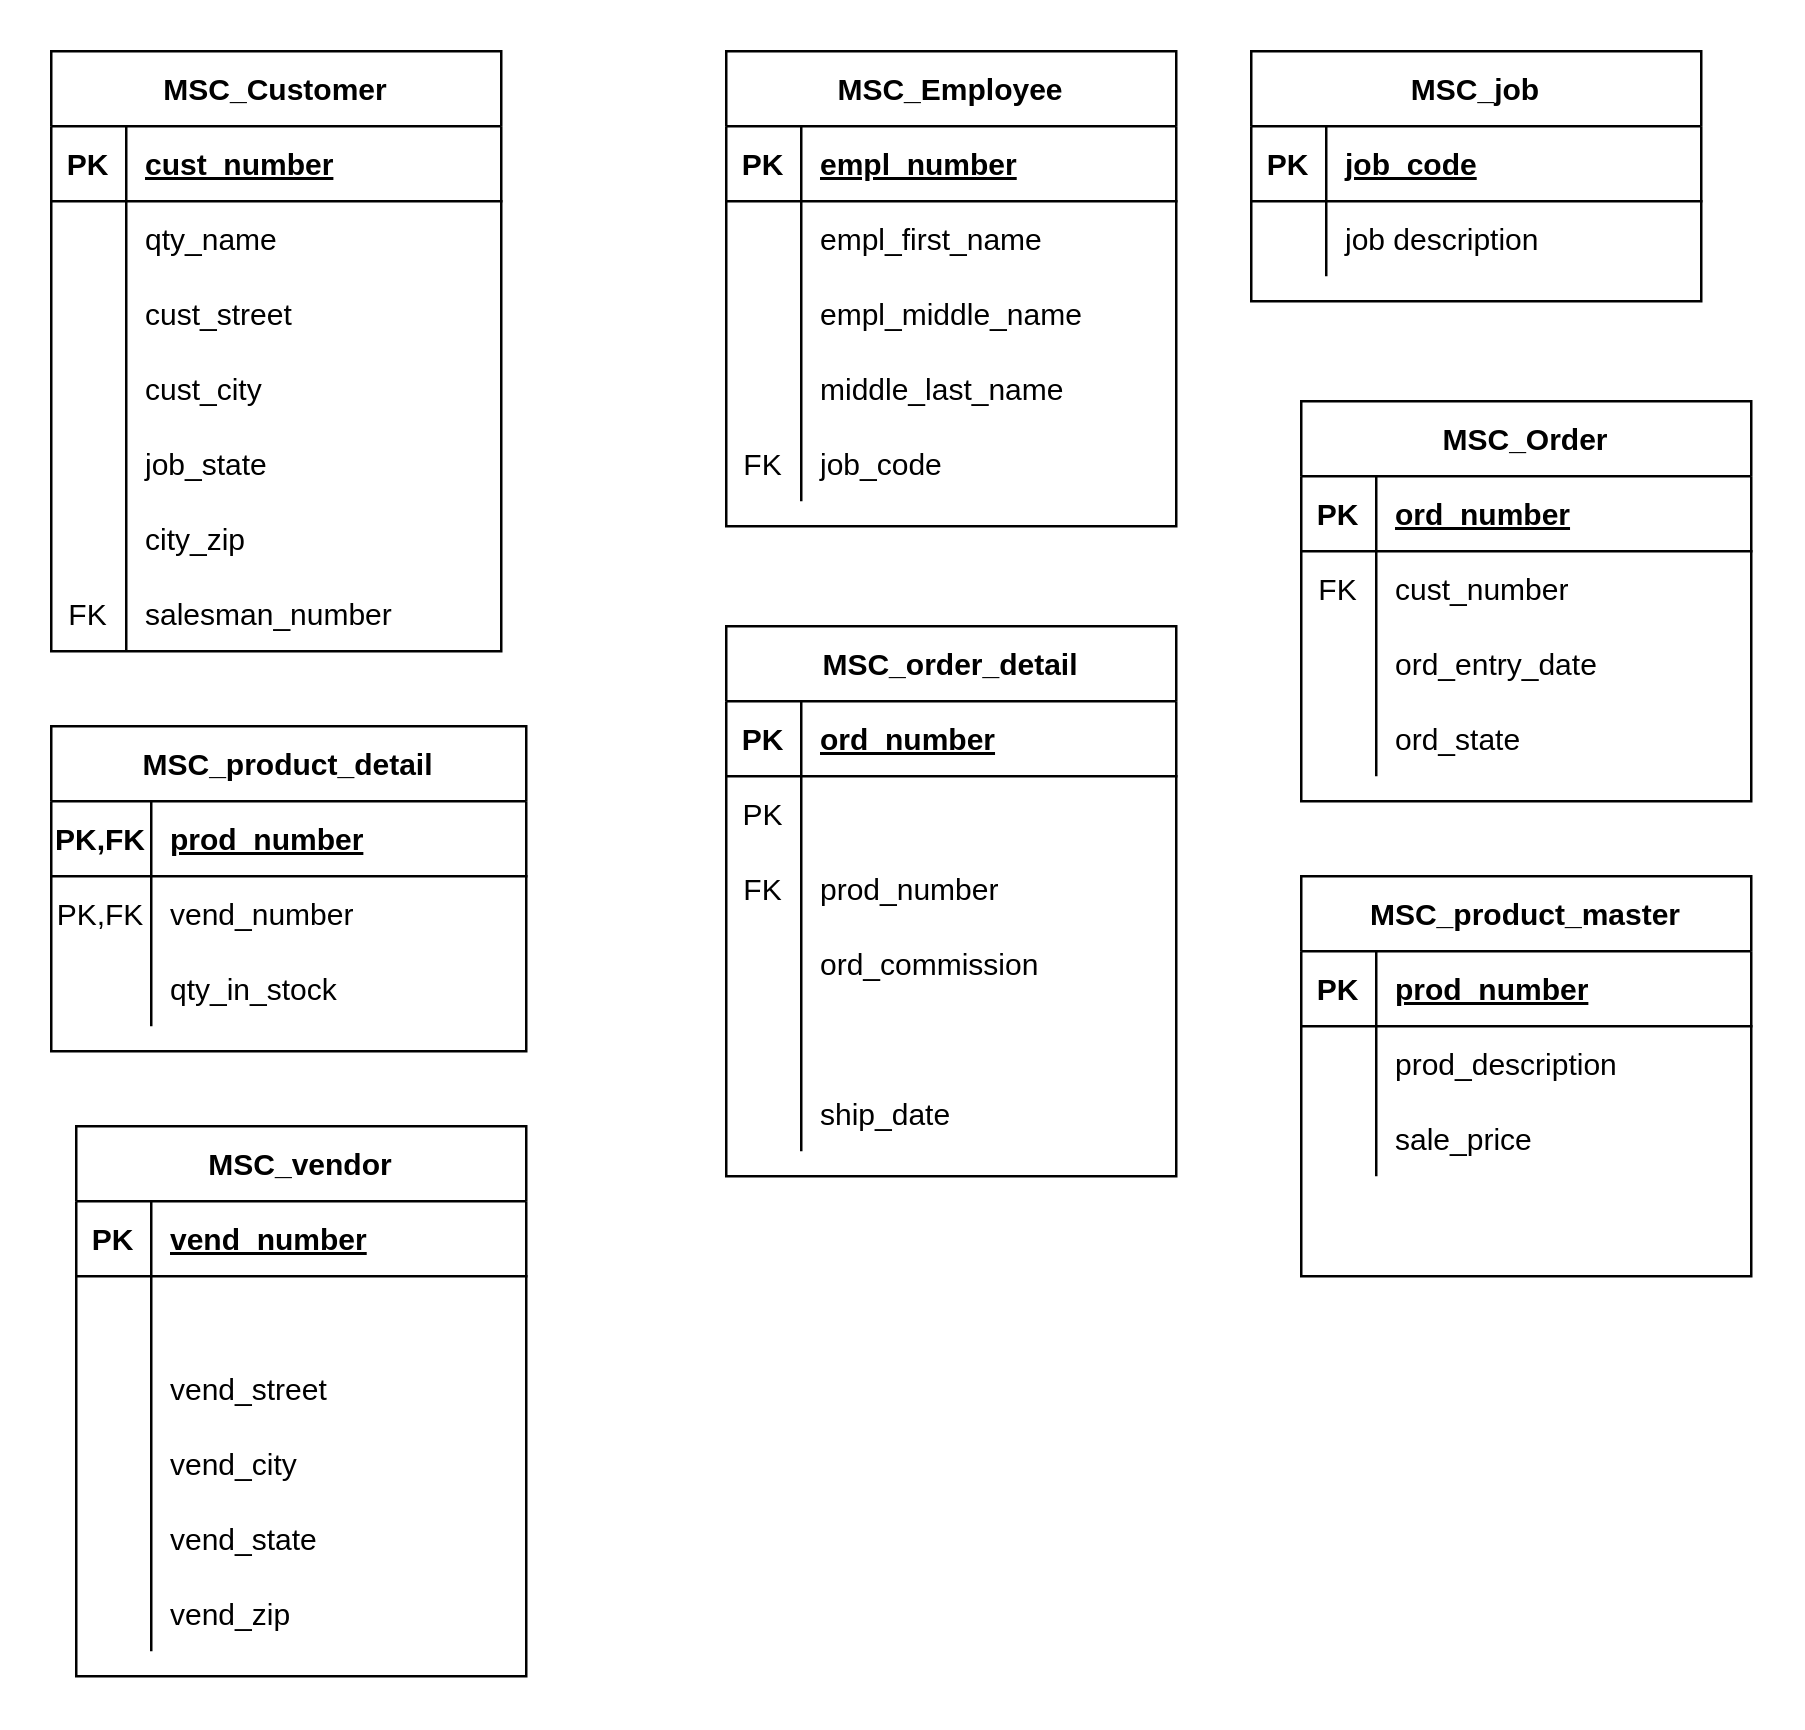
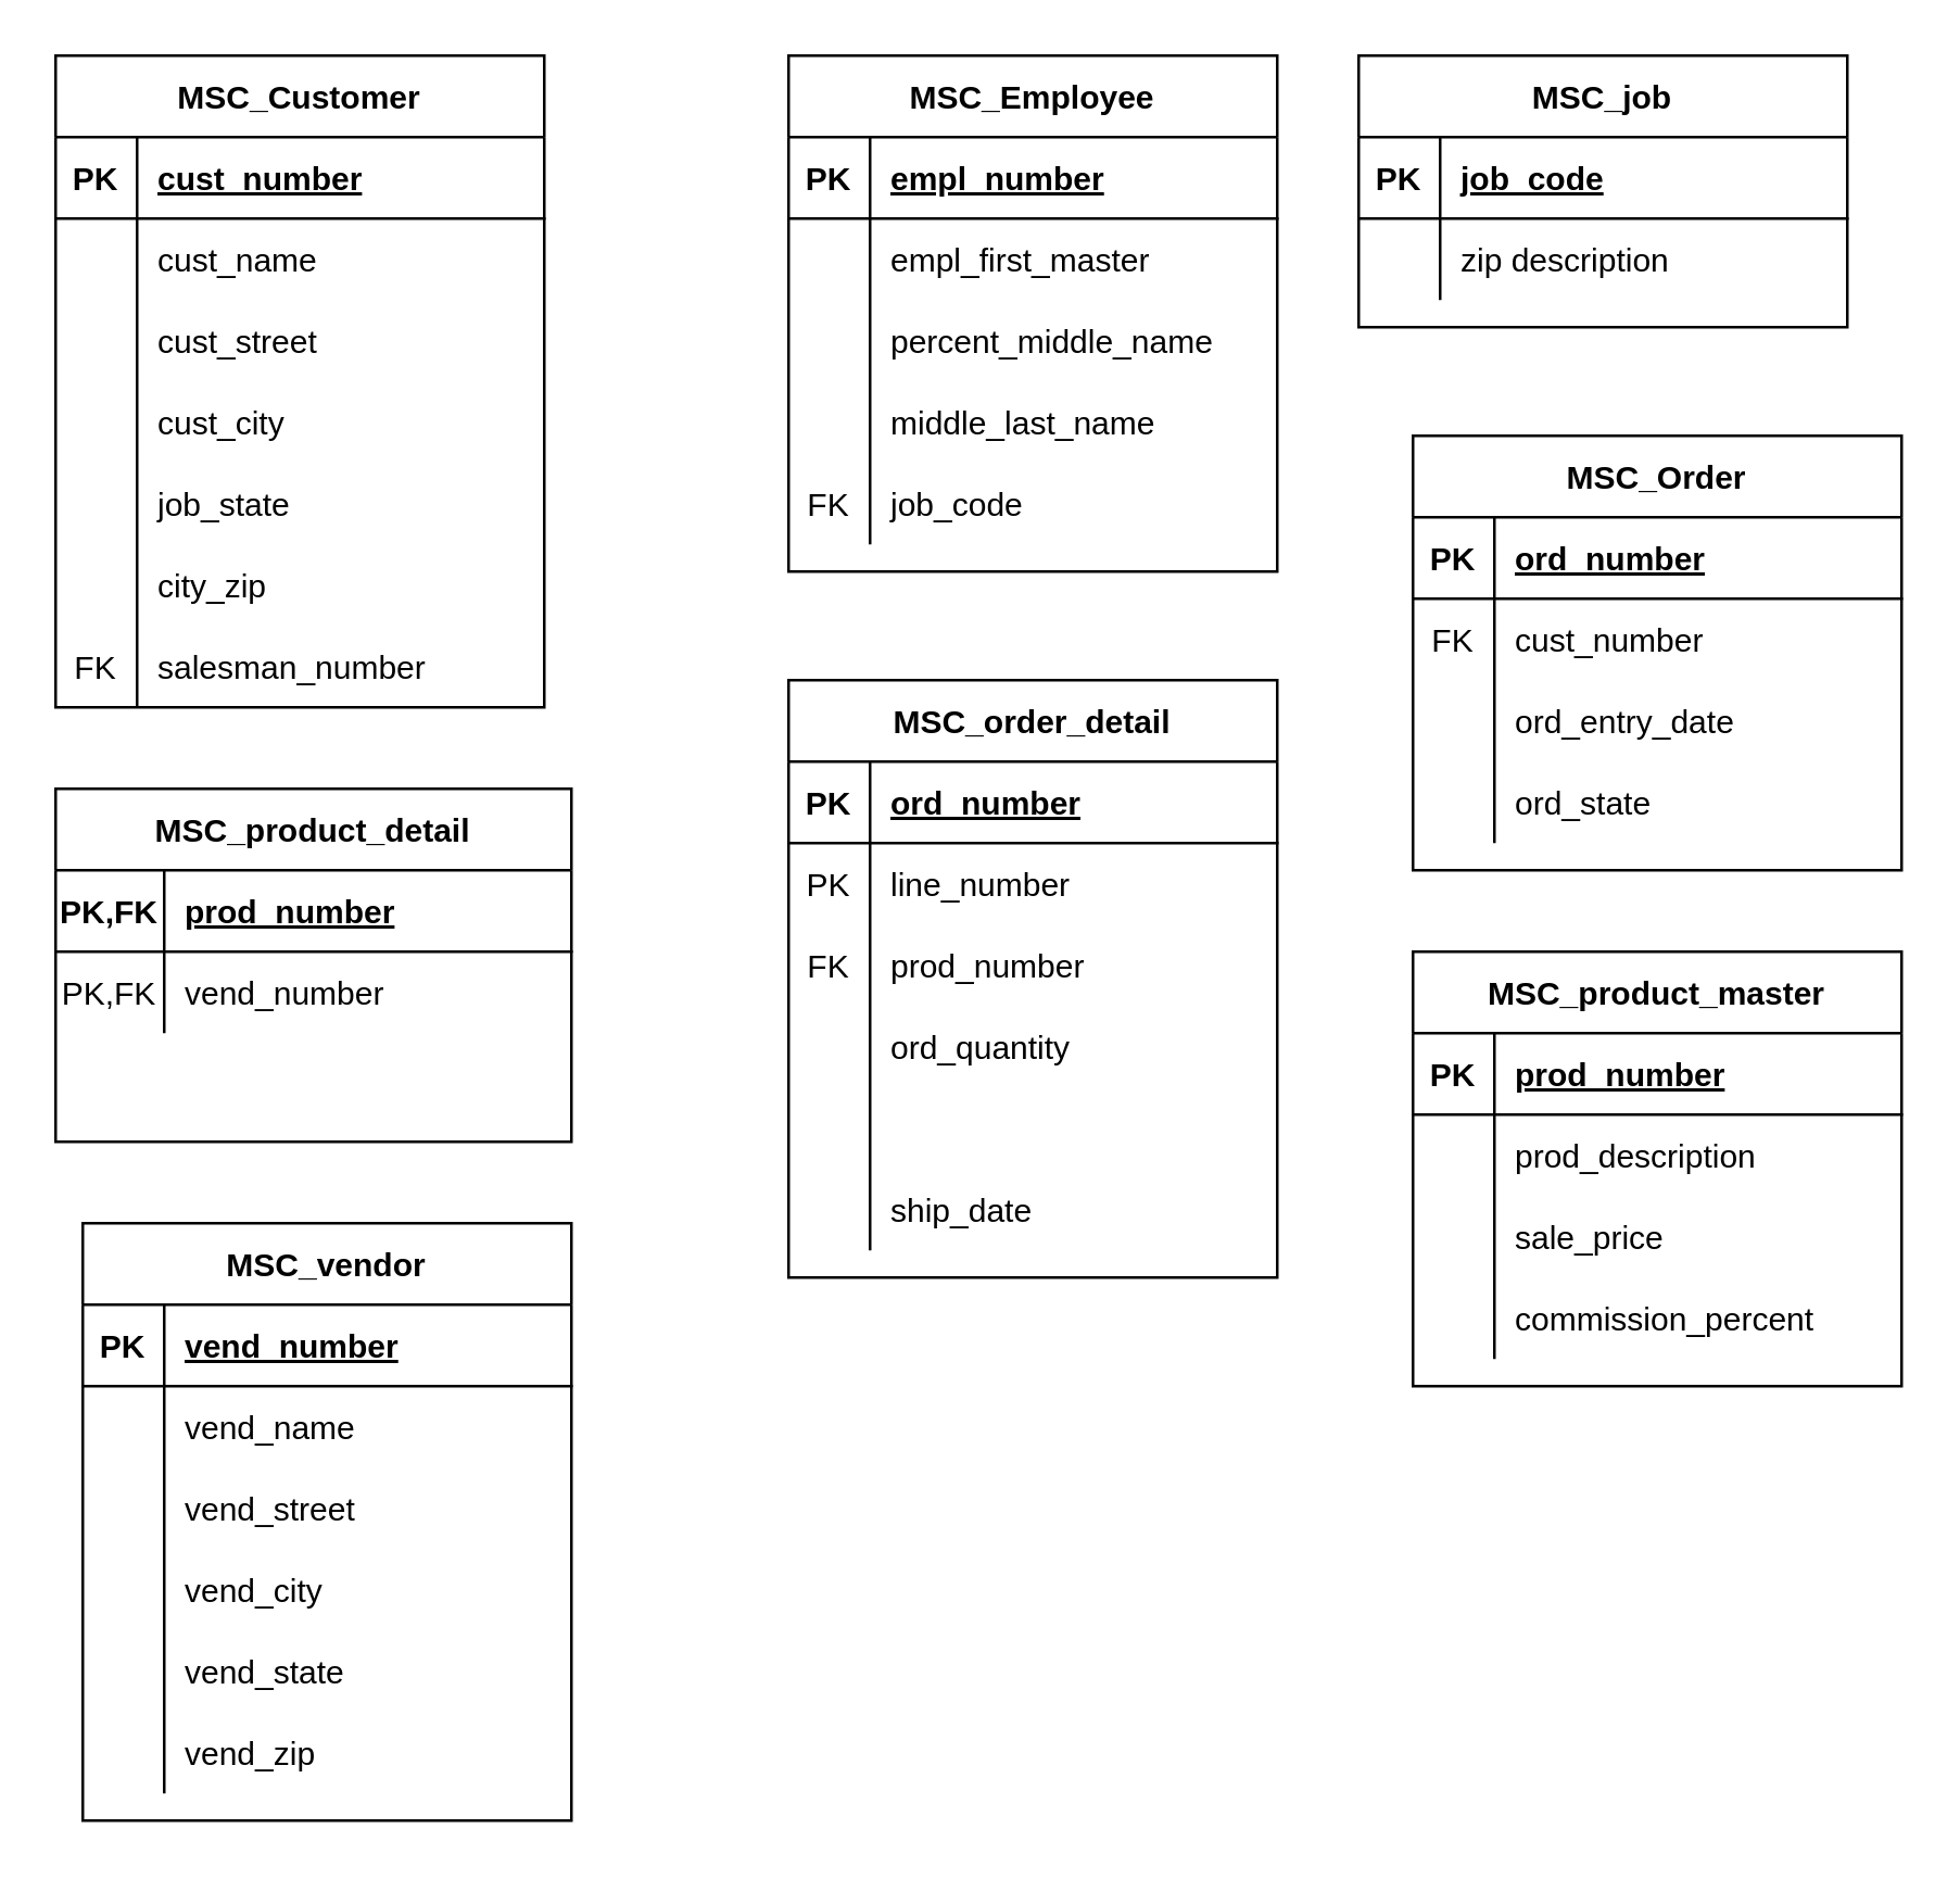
- <mxCell id="8" value="qty_name" style="shape=partialRectangle;connectable=0;fillColor=none;top=0;left=0;bottom=0;right=0;align=left;spacingLeft=6;overflow=hidden;" vertex="1" parent="6"><mxGeometry x="30" width="150" height="30" as="geometry"><mxRectangle width="150" height="30" as="alternateBounds" /></mxGeometry></mxCell>
+ <mxCell id="8" value="cust_name" style="shape=partialRectangle;connectable=0;fillColor=none;top=0;left=0;bottom=0;right=0;align=left;spacingLeft=6;overflow=hidden;" vertex="1" parent="6"><mxGeometry x="30" width="150" height="30" as="geometry"><mxRectangle width="150" height="30" as="alternateBounds" /></mxGeometry></mxCell>
- <mxCell id="30" value="empl_first_name" style="shape=partialRectangle;connectable=0;fillColor=none;top=0;left=0;bottom=0;right=0;align=left;spacingLeft=6;overflow=hidden;" vertex="1" parent="28"><mxGeometry x="30" width="150" height="30" as="geometry"><mxRectangle width="150" height="30" as="alternateBounds" /></mxGeometry></mxCell>
+ <mxCell id="30" value="empl_first_master" style="shape=partialRectangle;connectable=0;fillColor=none;top=0;left=0;bottom=0;right=0;align=left;spacingLeft=6;overflow=hidden;" vertex="1" parent="28"><mxGeometry x="30" width="150" height="30" as="geometry"><mxRectangle width="150" height="30" as="alternateBounds" /></mxGeometry></mxCell>
- <mxCell id="46" value="job description" style="shape=partialRectangle;connectable=0;fillColor=none;top=0;left=0;bottom=0;right=0;align=left;spacingLeft=6;overflow=hidden;" vertex="1" parent="44"><mxGeometry x="30" width="150" height="30" as="geometry"><mxRectangle width="150" height="30" as="alternateBounds" /></mxGeometry></mxCell>
+ <mxCell id="46" value="zip description" style="shape=partialRectangle;connectable=0;fillColor=none;top=0;left=0;bottom=0;right=0;align=left;spacingLeft=6;overflow=hidden;" vertex="1" parent="44"><mxGeometry x="30" width="150" height="30" as="geometry"><mxRectangle width="150" height="30" as="alternateBounds" /></mxGeometry></mxCell>
- <mxCell id="33" value="empl_middle_name" style="shape=partialRectangle;connectable=0;fillColor=none;top=0;left=0;bottom=0;right=0;align=left;spacingLeft=6;overflow=hidden;" vertex="1" parent="31"><mxGeometry x="30" width="150" height="30" as="geometry"><mxRectangle width="150" height="30" as="alternateBounds" /></mxGeometry></mxCell>
+ <mxCell id="33" value="percent_middle_name" style="shape=partialRectangle;connectable=0;fillColor=none;top=0;left=0;bottom=0;right=0;align=left;spacingLeft=6;overflow=hidden;" vertex="1" parent="31"><mxGeometry x="30" width="150" height="30" as="geometry"><mxRectangle width="150" height="30" as="alternateBounds" /></mxGeometry></mxCell>
+ <mxCell id="66" value="line_number" style="shape=partialRectangle;connectable=0;fillColor=none;top=0;left=0;bottom=0;right=0;align=left;spacingLeft=6;overflow=hidden;" vertex="1" parent="64"><mxGeometry x="30" width="150" height="30" as="geometry"><mxRectangle width="150" height="30" as="alternateBounds" /></mxGeometry></mxCell>
- <mxCell id="72" value="ord_commission" style="shape=partialRectangle;connectable=0;fillColor=none;top=0;left=0;bottom=0;right=0;align=left;spacingLeft=6;overflow=hidden;" vertex="1" parent="70"><mxGeometry x="30" width="150" height="30" as="geometry"><mxRectangle width="150" height="30" as="alternateBounds" /></mxGeometry></mxCell>
+ <mxCell id="72" value="ord_quantity" style="shape=partialRectangle;connectable=0;fillColor=none;top=0;left=0;bottom=0;right=0;align=left;spacingLeft=6;overflow=hidden;" vertex="1" parent="70"><mxGeometry x="30" width="150" height="30" as="geometry"><mxRectangle width="150" height="30" as="alternateBounds" /></mxGeometry></mxCell>
- <mxCell id="87" value="qty_in_stock" style="shape=partialRectangle;connectable=0;fillColor=none;top=0;left=0;bottom=0;right=0;align=left;spacingLeft=6;overflow=hidden;" vertex="1" parent="85"><mxGeometry x="40" width="150" height="30" as="geometry"><mxRectangle width="150" height="30" as="alternateBounds" /></mxGeometry></mxCell>
+ <mxCell id="100" value="commission_percent" style="shape=partialRectangle;connectable=0;fillColor=none;top=0;left=0;bottom=0;right=0;align=left;spacingLeft=6;overflow=hidden;" vertex="1" parent="98"><mxGeometry x="30" width="150" height="30" as="geometry"><mxRectangle width="150" height="30" as="alternateBounds" /></mxGeometry></mxCell>
+ <mxCell id="107" value="vend_name" style="shape=partialRectangle;connectable=0;fillColor=none;top=0;left=0;bottom=0;right=0;align=left;spacingLeft=6;overflow=hidden;" vertex="1" parent="105"><mxGeometry x="30" width="150" height="30" as="geometry"><mxRectangle width="150" height="30" as="alternateBounds" /></mxGeometry></mxCell>
